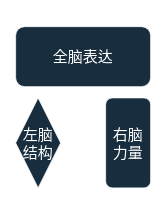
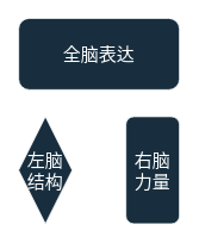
- <mxCell id="4" value="全脑表达" style="rounded=1;whiteSpace=wrap;html=1;hachureGap=4;fontFamily=Architects Daughter;fontSource=https%3A%2F%2Ffonts.googleapis.com%2Fcss%3Ffamily%3DArchitects%2BDaughter;fontSize=20;fillColor=#182E3E;strokeColor=#FFFFFF;fontColor=#FFFFFF;labelBackgroundColor=none;" vertex="1" parent="1"><mxGeometry x="20" y="35" width="180" height="80" as="geometry" /></mxCell>
+ <mxCell id="4" value="全脑表达" style="rounded=1;whiteSpace=wrap;html=1;hachureGap=4;fontFamily=Architects Daughter;fontSource=https%3A%2F%2Ffonts.googleapis.com%2Fcss%3Ffamily%3DArchitects%2BDaughter;fontSize=20;fillColor=#182E3E;strokeColor=#FFFFFF;fontColor=#FFFFFF;labelBackgroundColor=none;" vertex="1" parent="1"><mxGeometry x="20" y="20" width="180" height="80" as="geometry" /></mxCell>
